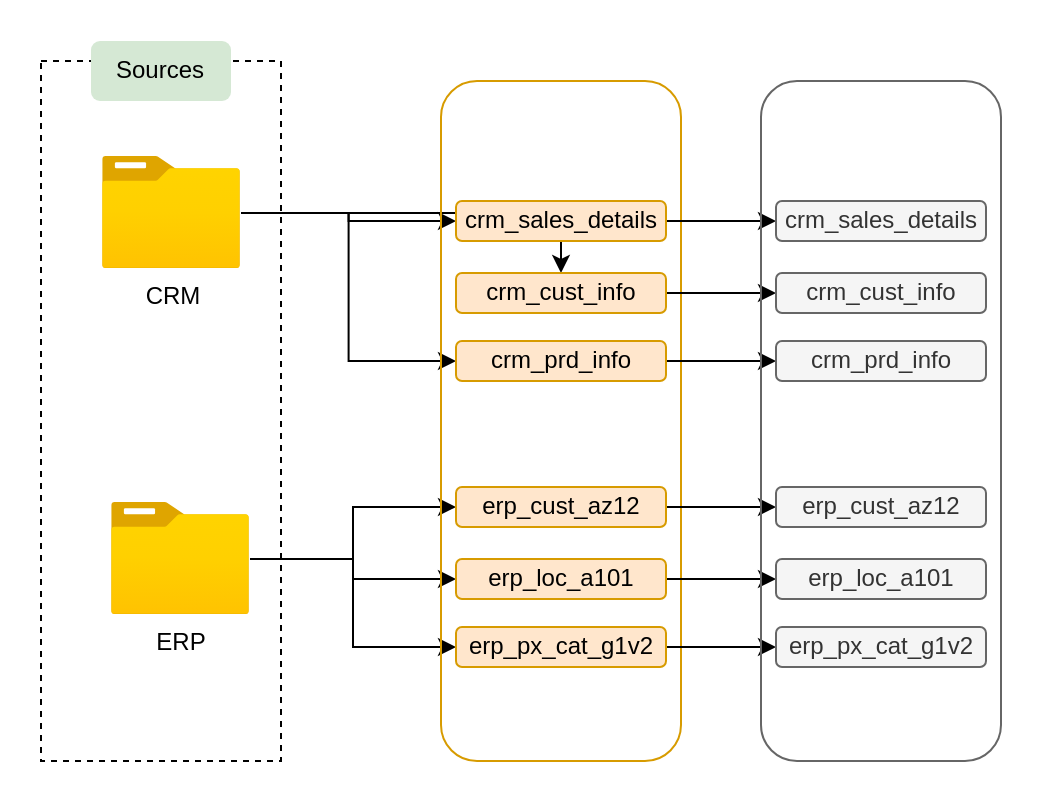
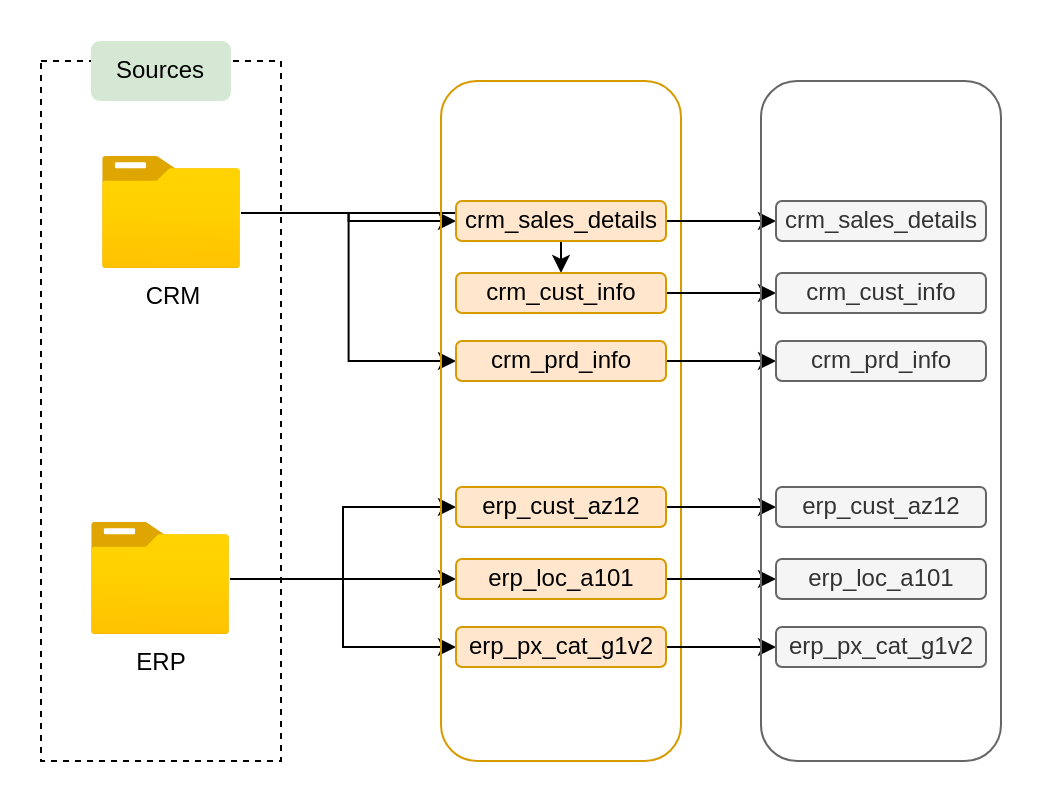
- <mxCell id="11" value="ERP" style="image;aspect=fixed;html=1;points=[];align=center;fontSize=12;image=img/lib/azure2/general/Folder_Blank.svg;" parent="1" vertex="1"><mxGeometry x="55.5" y="251" width="69" height="56.0" as="geometry" /></mxCell>
+ <mxCell id="11" value="ERP" style="image;aspect=fixed;html=1;points=[];align=center;fontSize=12;image=img/lib/azure2/general/Folder_Blank.svg;" parent="1" vertex="1"><mxGeometry x="45.5" y="261" width="69" height="56.0" as="geometry" /></mxCell>
